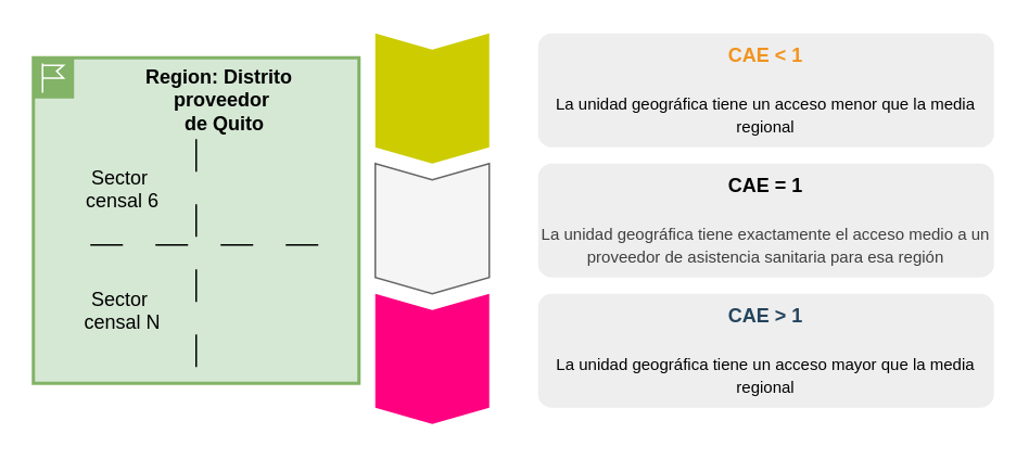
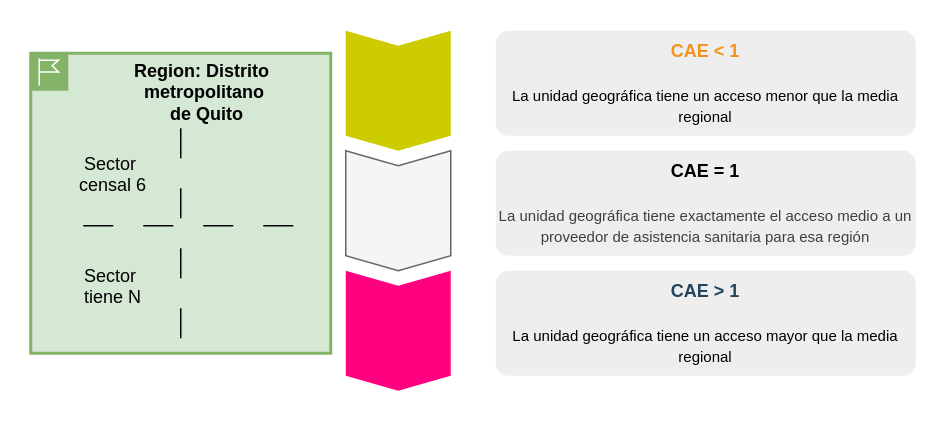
- <mxCell id="2" value="&lt;div style=&quot;&quot;&gt;&lt;b style=&quot;background-color: transparent;&quot;&gt;Region: Distrito&amp;nbsp;&lt;/b&gt;&lt;/div&gt;&lt;div&gt;&lt;b&gt;proveedor&lt;/b&gt;&lt;div&gt;&lt;b&gt;&amp;nbsp;de Quito&lt;/b&gt;&lt;/div&gt;&lt;/div&gt;" style="shape=mxgraph.ibm.box;prType=region;fontStyle=0;verticalAlign=top;align=center;spacingLeft=32;spacingTop=4;fillColor=#d5e8d4;rounded=0;whiteSpace=wrap;html=1;strokeColor=#82b366;strokeWidth=2;dashed=0;container=1;spacing=-4;collapsible=0;expand=0;recursiveResize=0;" vertex="1" parent="1"><mxGeometry x="20" y="35" width="200" height="200" as="geometry" /></mxCell>
+ <mxCell id="2" value="&lt;div style=&quot;&quot;&gt;&lt;b style=&quot;background-color: transparent;&quot;&gt;Region: Distrito&amp;nbsp;&lt;/b&gt;&lt;/div&gt;&lt;div&gt;&lt;b&gt;metropolitano&lt;/b&gt;&lt;div&gt;&lt;b&gt;&amp;nbsp;de Quito&lt;/b&gt;&lt;/div&gt;&lt;/div&gt;" style="shape=mxgraph.ibm.box;prType=region;fontStyle=0;verticalAlign=top;align=center;spacingLeft=32;spacingTop=4;fillColor=#d5e8d4;rounded=0;whiteSpace=wrap;html=1;strokeColor=#82b366;strokeWidth=2;dashed=0;container=1;spacing=-4;collapsible=0;expand=0;recursiveResize=0;" vertex="1" parent="1"><mxGeometry x="20" y="35" width="200" height="200" as="geometry" /></mxCell>
- <mxCell id="6" value="Sector &#10;censal N" style="text;align=center;" vertex="1" parent="2"><mxGeometry x="15" y="135" width="80" height="40" as="geometry" /></mxCell>
+ <mxCell id="6" value="Sector &#10;tiene N" style="text;align=center;" vertex="1" parent="2"><mxGeometry x="15" y="135" width="80" height="40" as="geometry" /></mxCell>
